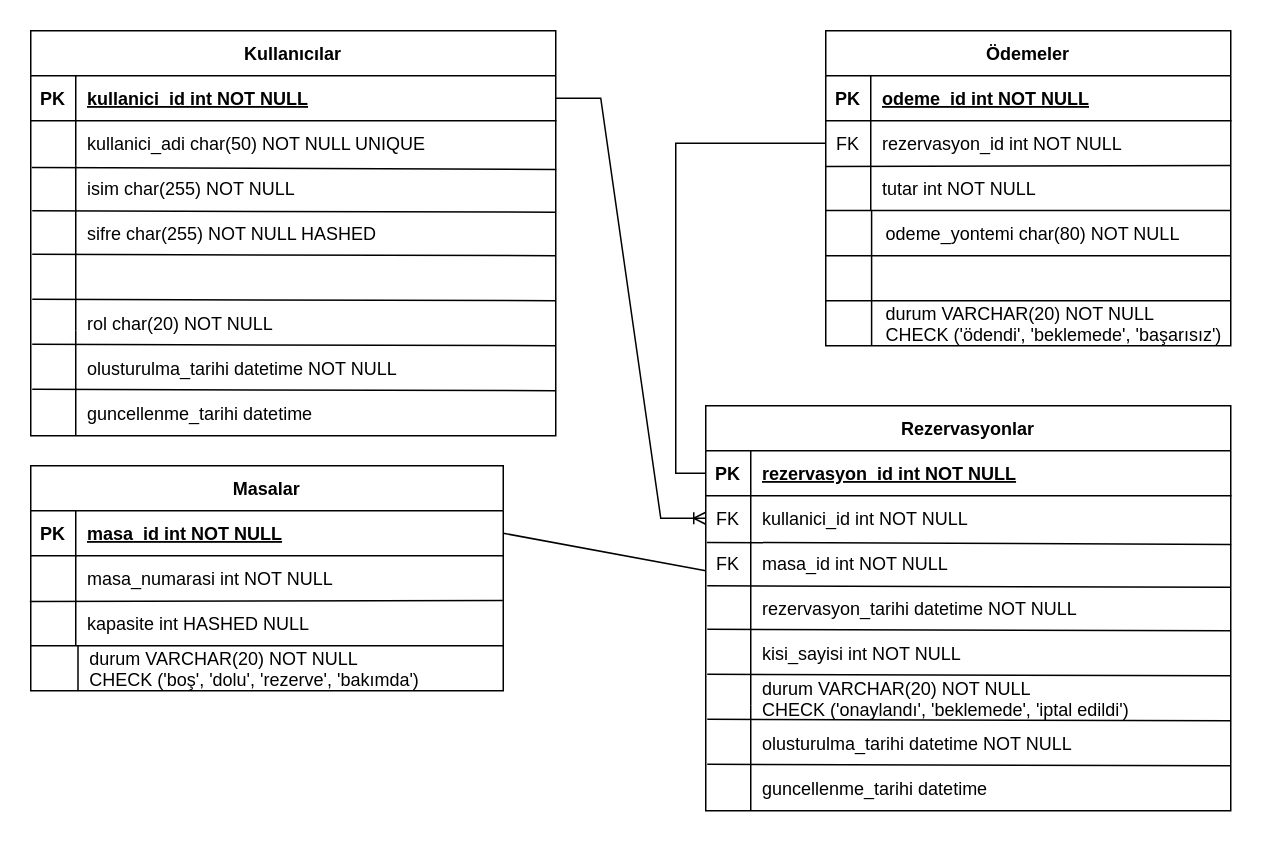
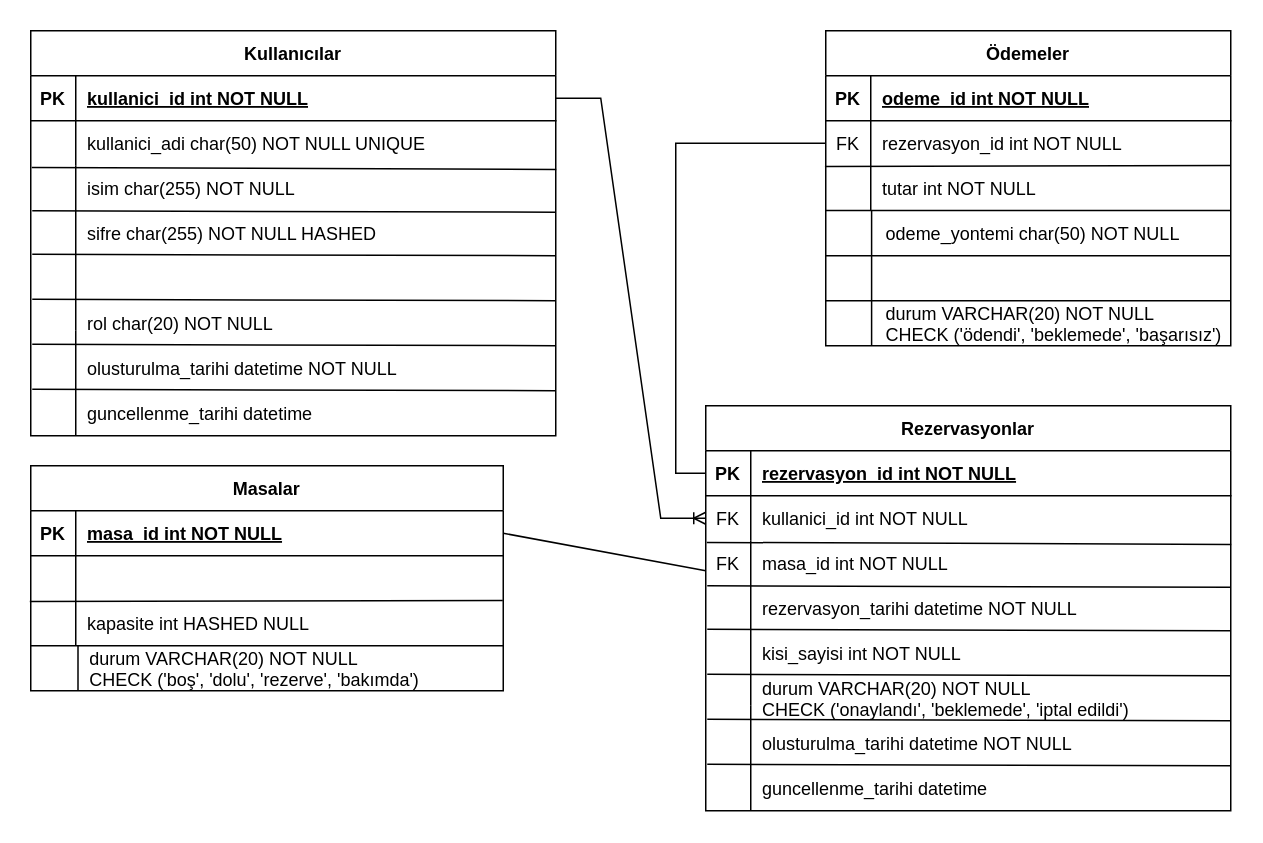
- <mxCell id="77" value="odeme_yontemi char(80) NOT NULL" style="shape=partialRectangle;overflow=hidden;connectable=0;fillColor=none;top=0;left=0;bottom=0;right=0;align=left;spacingLeft=6;" vertex="1" parent="64"><mxGeometry x="32.4" y="120" width="237.6" height="30" as="geometry"><mxRectangle width="220" height="30" as="alternateBounds" /></mxGeometry></mxCell>
+ <mxCell id="77" value="odeme_yontemi char(50) NOT NULL" style="shape=partialRectangle;overflow=hidden;connectable=0;fillColor=none;top=0;left=0;bottom=0;right=0;align=left;spacingLeft=6;" vertex="1" parent="64"><mxGeometry x="32.4" y="120" width="237.6" height="30" as="geometry"><mxRectangle width="220" height="30" as="alternateBounds" /></mxGeometry></mxCell>
- <mxCell id="31" value="masa_numarasi int NOT NULL" style="shape=partialRectangle;overflow=hidden;connectable=0;fillColor=none;top=0;left=0;bottom=0;right=0;align=left;spacingLeft=6;" parent="29" vertex="1"><mxGeometry x="30" width="285" height="30" as="geometry"><mxRectangle width="285" height="30" as="alternateBounds" /></mxGeometry></mxCell>
